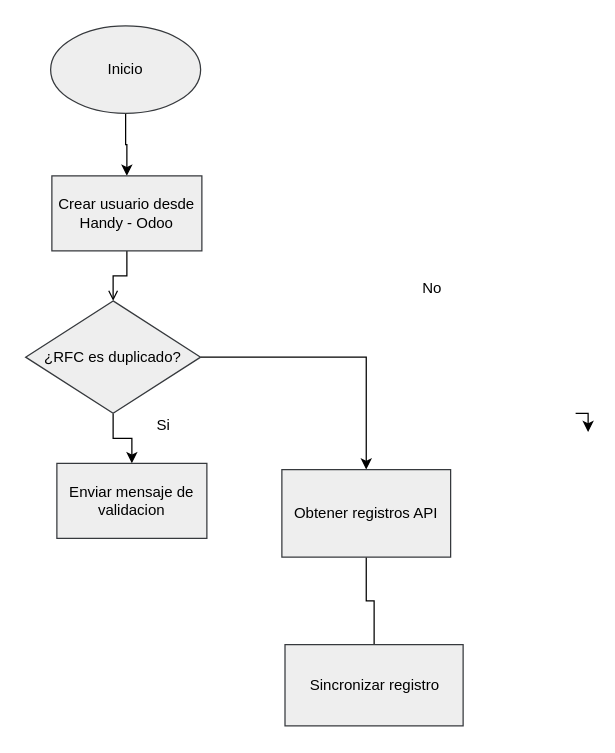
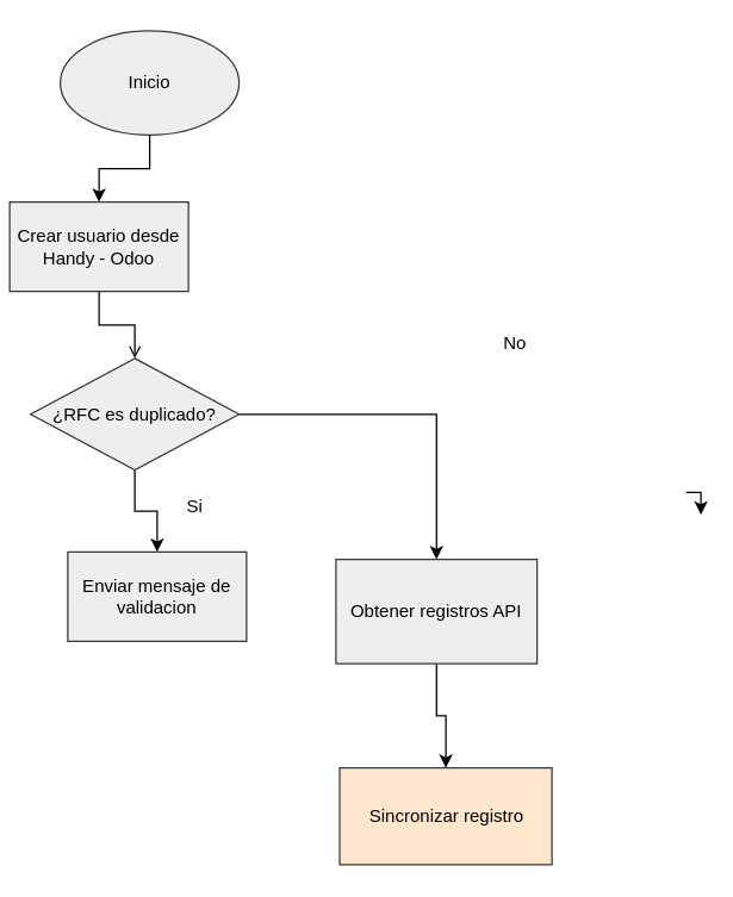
- <mxCell id="6" value="Crear usuario desde Handy - Odoo" style="whiteSpace=wrap;html=1;fillColor=#eeeeee;strokeColor=#36393d;fontColor=#000000;" parent="1" vertex="1"><mxGeometry x="41" y="140" width="120" height="60" as="geometry" /></mxCell>
+ <mxCell id="6" value="Crear usuario desde Handy - Odoo" style="whiteSpace=wrap;html=1;fillColor=#eeeeee;strokeColor=#36393d;fontColor=#000000;" parent="1" vertex="1"><mxGeometry x="6" y="135" width="120" height="60" as="geometry" /></mxCell>
- <mxCell id="9" value="¿RFC es duplicado?" style="rhombus;whiteSpace=wrap;html=1;strokeColor=#36393d;fillColor=#eeeeee;fontColor=#000000;" parent="1" vertex="1"><mxGeometry x="20" y="240" width="140" height="90" as="geometry" /></mxCell>
+ <mxCell id="9" value="¿RFC es duplicado?" style="rhombus;whiteSpace=wrap;html=1;strokeColor=#36393d;fillColor=#eeeeee;fontColor=#000000;" parent="1" vertex="1"><mxGeometry x="20" y="240" width="140" height="75" as="geometry" /></mxCell>
- <mxCell id="11" value="" style="edgeStyle=orthogonalEdgeStyle;rounded=0;orthogonalLoop=1;jettySize=auto;html=1;endArrow=none;" parent="1" source="12" target="13" edge="1"><mxGeometry relative="1" as="geometry" /></mxCell>
+ <mxCell id="11" value="" style="edgeStyle=orthogonalEdgeStyle;rounded=0;orthogonalLoop=1;jettySize=auto;html=1;" parent="1" source="12" target="13" edge="1"><mxGeometry relative="1" as="geometry" /></mxCell>
- <mxCell id="13" value="Sincronizar registro" style="whiteSpace=wrap;html=1;fillColor=#eeeeee;strokeColor=#36393d;fontColor=#000000;" parent="1" vertex="1"><mxGeometry x="227.5" y="515" width="142.5" height="65" as="geometry" /></mxCell>
+ <mxCell id="13" value="Sincronizar registro" style="whiteSpace=wrap;html=1;fillColor=#ffe6cc;strokeColor=#36393d;fontColor=#000000;" parent="1" vertex="1"><mxGeometry x="227.5" y="515" width="142.5" height="65" as="geometry" /></mxCell>
